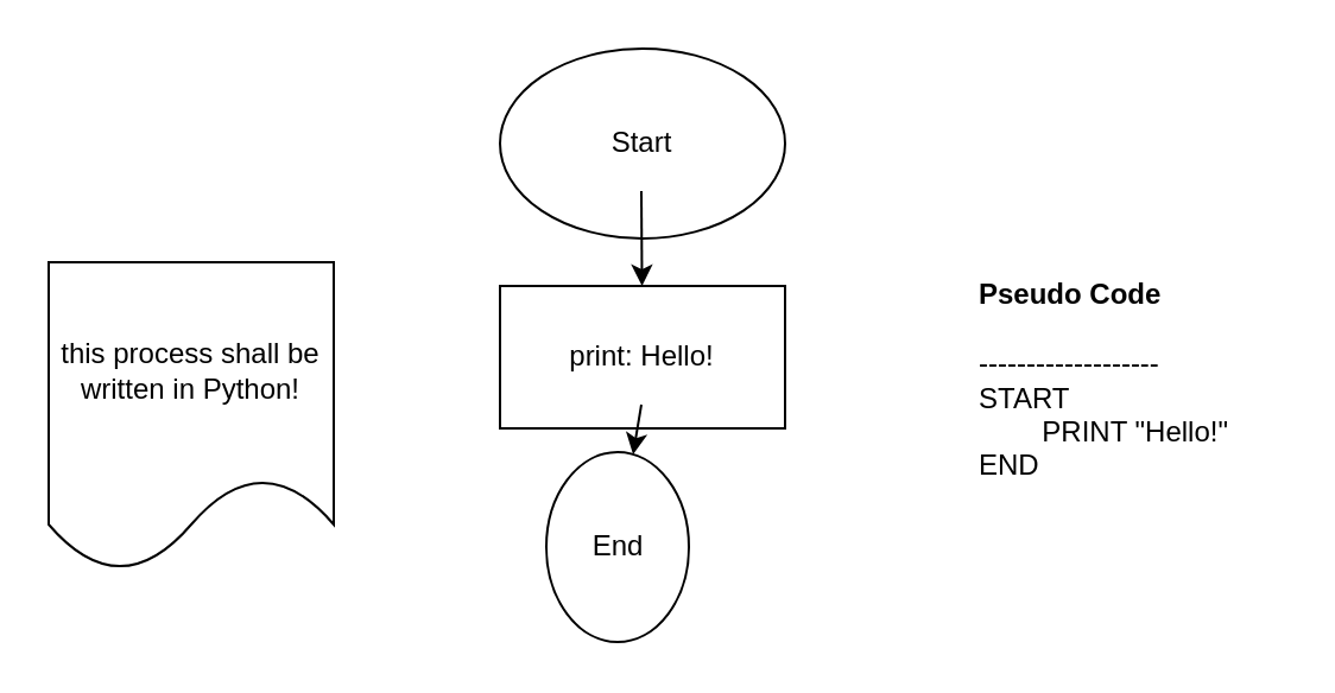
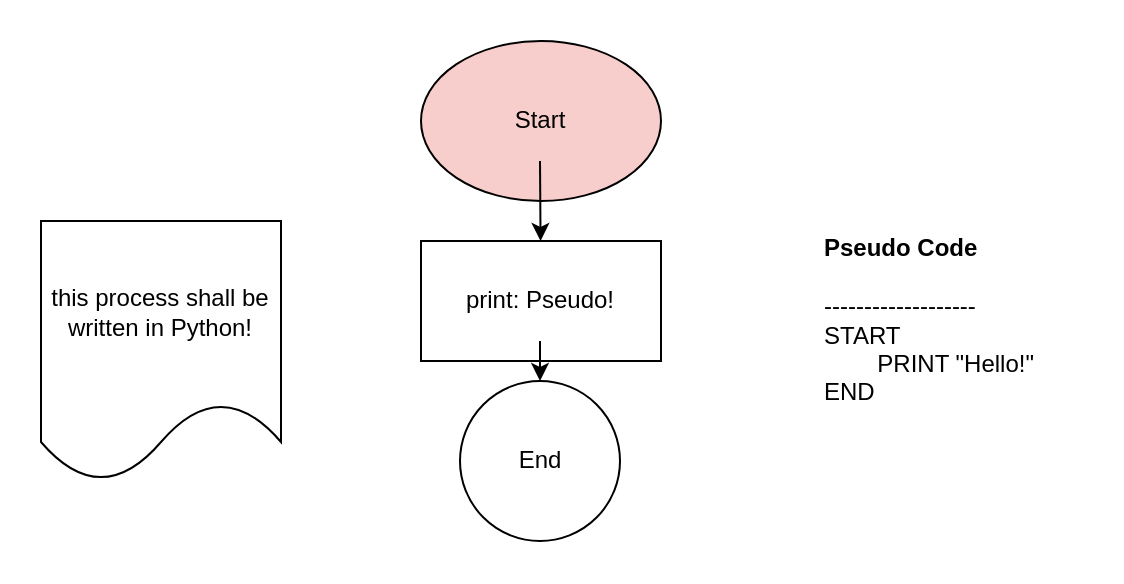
- <mxCell id="2" value="Start" style="ellipse;whiteSpace=wrap;html=1;" vertex="1" parent="1"><mxGeometry x="210" y="20" width="120" height="80" as="geometry" /></mxCell>
+ <mxCell id="2" value="Start" style="ellipse;whiteSpace=wrap;html=1;fillColor=#f8cecc;" vertex="1" parent="1"><mxGeometry x="210" y="20" width="120" height="80" as="geometry" /></mxCell>
- <mxCell id="4" value="print: Hello!" style="rounded=0;whiteSpace=wrap;html=1;" vertex="1" parent="1"><mxGeometry x="210" y="120" width="120" height="60" as="geometry" /></mxCell>
+ <mxCell id="4" value="print: Pseudo!" style="rounded=0;whiteSpace=wrap;html=1;" vertex="1" parent="1"><mxGeometry x="210" y="120" width="120" height="60" as="geometry" /></mxCell>
- <mxCell id="6" value="End" style="ellipse;whiteSpace=wrap;html=1;aspect=fixed;" vertex="1" parent="1"><mxGeometry x="229.5" y="190" width="60" height="80" as="geometry" /></mxCell>
+ <mxCell id="6" value="End" style="ellipse;whiteSpace=wrap;html=1;aspect=fixed;" vertex="1" parent="1"><mxGeometry x="229.5" y="190" width="80" height="80" as="geometry" /></mxCell>
